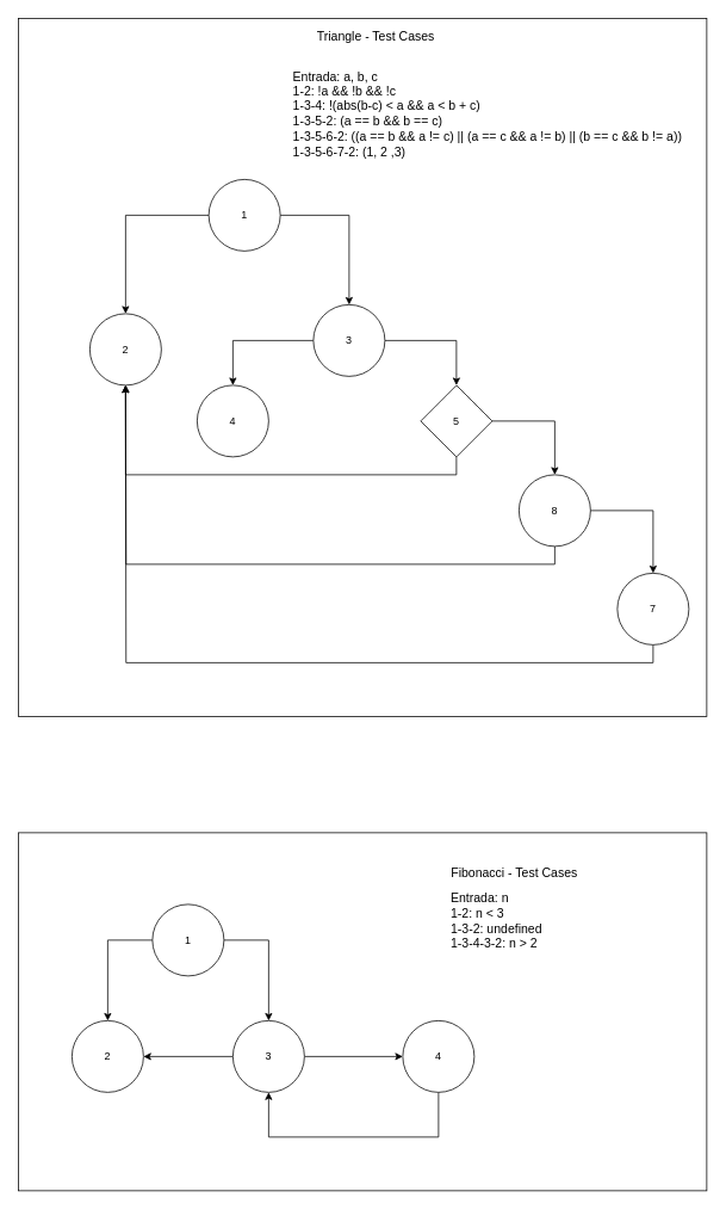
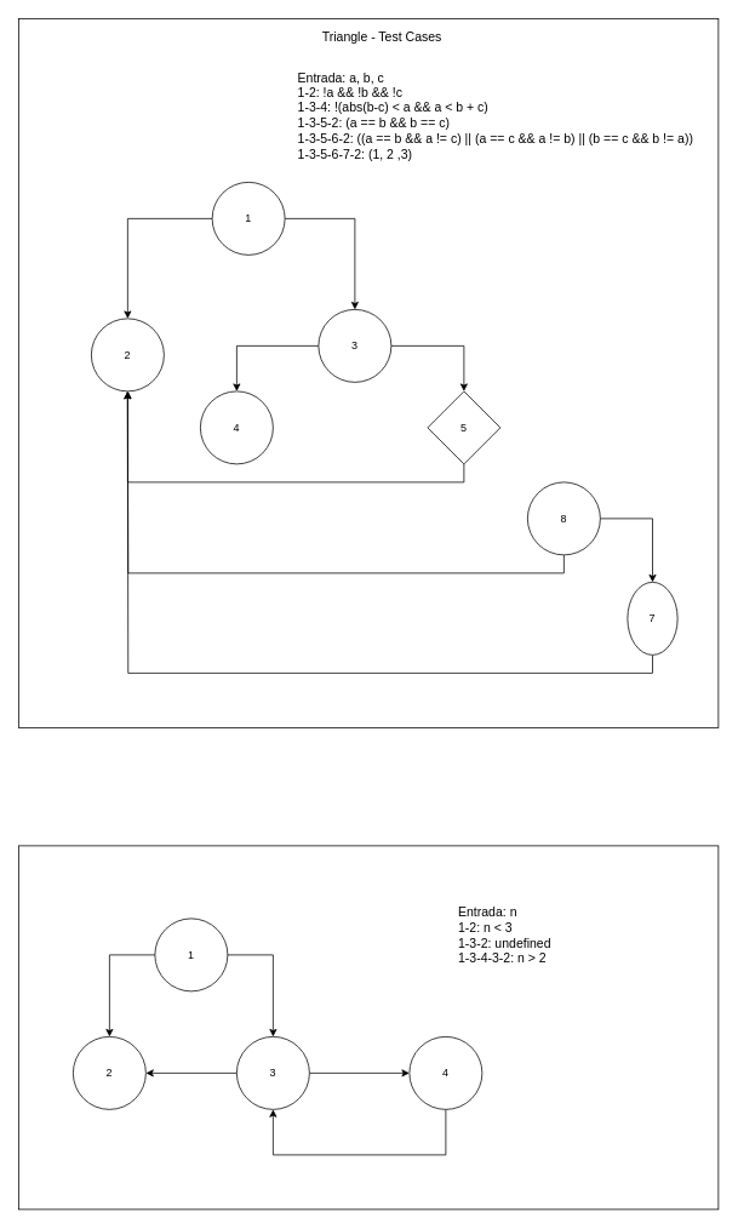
- <mxCell id="11" style="edgeStyle=orthogonalEdgeStyle;rounded=0;orthogonalLoop=1;jettySize=auto;html=1;exitX=1;exitY=0.5;exitDx=0;exitDy=0;entryX=0.5;entryY=0;entryDx=0;entryDy=0;" edge="1" parent="1" source="13" target="16"><mxGeometry relative="1" as="geometry" /></mxCell>
- <mxCell id="18" value="7" style="ellipse;whiteSpace=wrap;html=1;aspect=fixed;" vertex="1" parent="1"><mxGeometry x="690" y="640" width="80" height="80" as="geometry" /></mxCell>
+ <mxCell id="18" value="7" style="ellipse;whiteSpace=wrap;html=1;aspect=fixed;" vertex="1" parent="1"><mxGeometry x="690" y="640" width="55" height="80" as="geometry" /></mxCell>
- <mxCell id="3" value="&lt;div style=&quot;font-size: 14px&quot;&gt;&lt;font style=&quot;font-size: 14px&quot;&gt;Fibonacci - Test Cases&lt;br&gt;&lt;/font&gt;&lt;/div&gt;" style="text;html=1;strokeColor=none;fillColor=none;align=center;verticalAlign=middle;whiteSpace=wrap;rounded=0;" vertex="1" parent="1"><mxGeometry x="500" y="960" width="150" height="30" as="geometry" /></mxCell>
